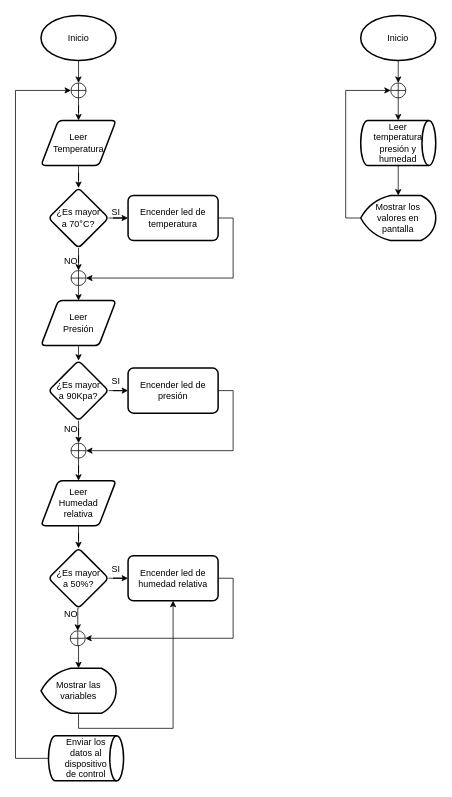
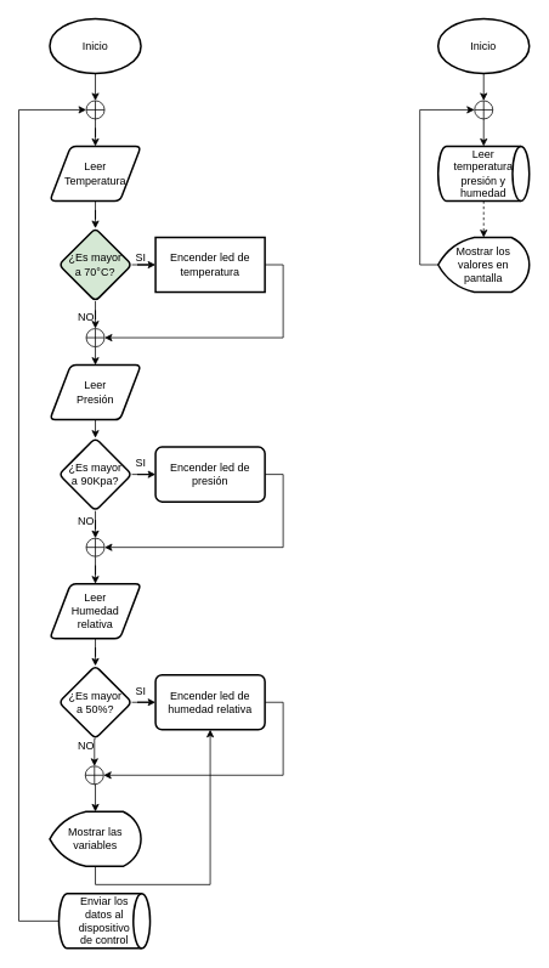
- <mxCell id="46" style="edgeStyle=orthogonalEdgeStyle;rounded=0;orthogonalLoop=1;jettySize=auto;html=1;exitX=0.5;exitY=1;exitDx=0;exitDy=0;exitPerimeter=0;entryX=0.5;entryY=0;entryDx=0;entryDy=0;entryPerimeter=0;" edge="1" parent="1" source="47" target="51"><mxGeometry relative="1" as="geometry" /></mxCell>
+ <mxCell id="46" style="edgeStyle=orthogonalEdgeStyle;rounded=0;orthogonalLoop=1;jettySize=auto;html=1;exitX=0.5;exitY=1;exitDx=0;exitDy=0;exitPerimeter=0;entryX=0.5;entryY=0;entryDx=0;entryDy=0;entryPerimeter=0;dashed=1;" edge="1" parent="1" source="47" target="51"><mxGeometry relative="1" as="geometry" /></mxCell>
- <mxCell id="10" value="&lt;div&gt;¿Es mayor &lt;br&gt;&lt;/div&gt;&lt;div&gt;a 70°C?&lt;/div&gt;" style="rhombus;whiteSpace=wrap;html=1;rounded=1;strokeWidth=2;arcSize=12;" vertex="1" parent="1"><mxGeometry x="64" y="250" width="80" height="80" as="geometry" /></mxCell>
+ <mxCell id="10" value="&lt;div&gt;¿Es mayor &lt;br&gt;&lt;/div&gt;&lt;div&gt;a 70°C?&lt;/div&gt;" style="rhombus;whiteSpace=wrap;html=1;rounded=1;strokeWidth=2;arcSize=12;fillColor=#d5e8d4;" vertex="1" parent="1"><mxGeometry x="64" y="250" width="80" height="80" as="geometry" /></mxCell>
- <mxCell id="14" value="Encender led de temperatura" style="whiteSpace=wrap;html=1;rounded=1;strokeWidth=2;arcSize=12;" vertex="1" parent="1"><mxGeometry x="170" y="260" width="120" height="60" as="geometry" /></mxCell>
+ <mxCell id="14" value="Encender led de temperatura" style="whiteSpace=wrap;html=1;strokeWidth=2;arcSize=12;rounded=0;" vertex="1" parent="1"><mxGeometry x="170" y="260" width="120" height="60" as="geometry" /></mxCell>
